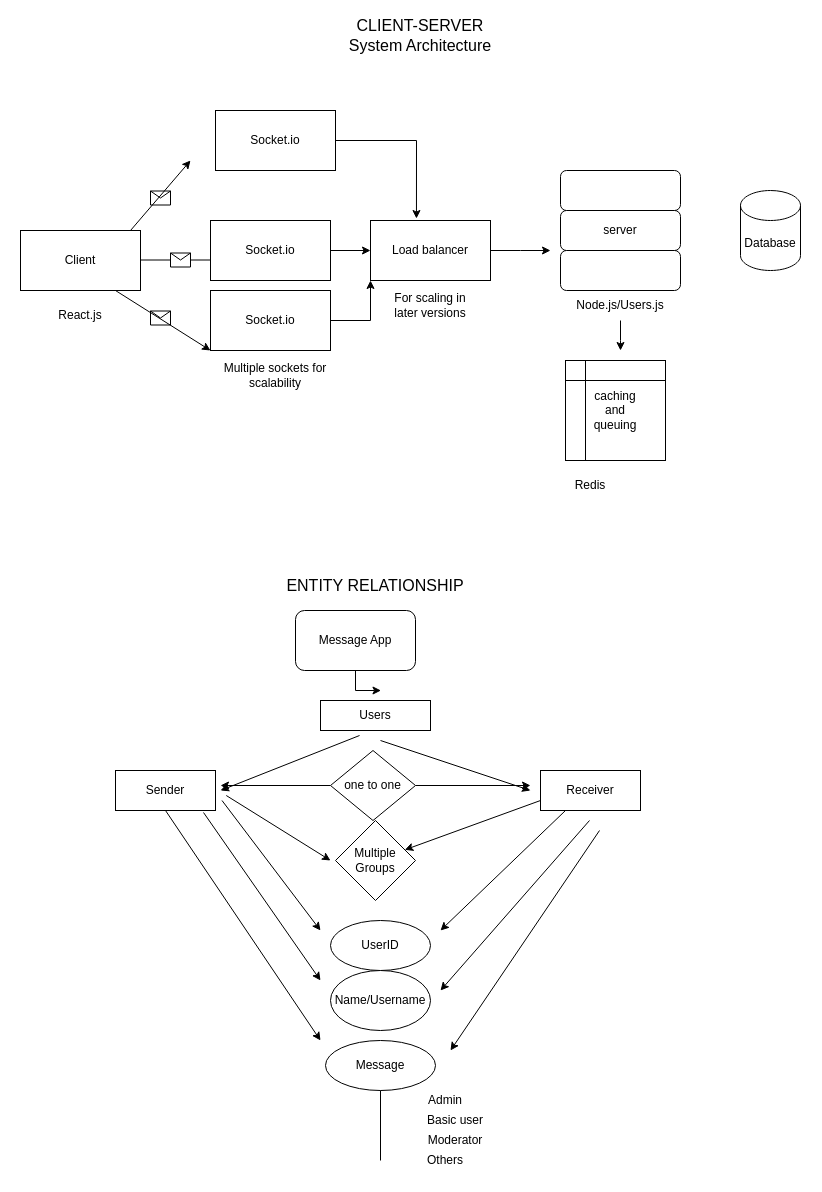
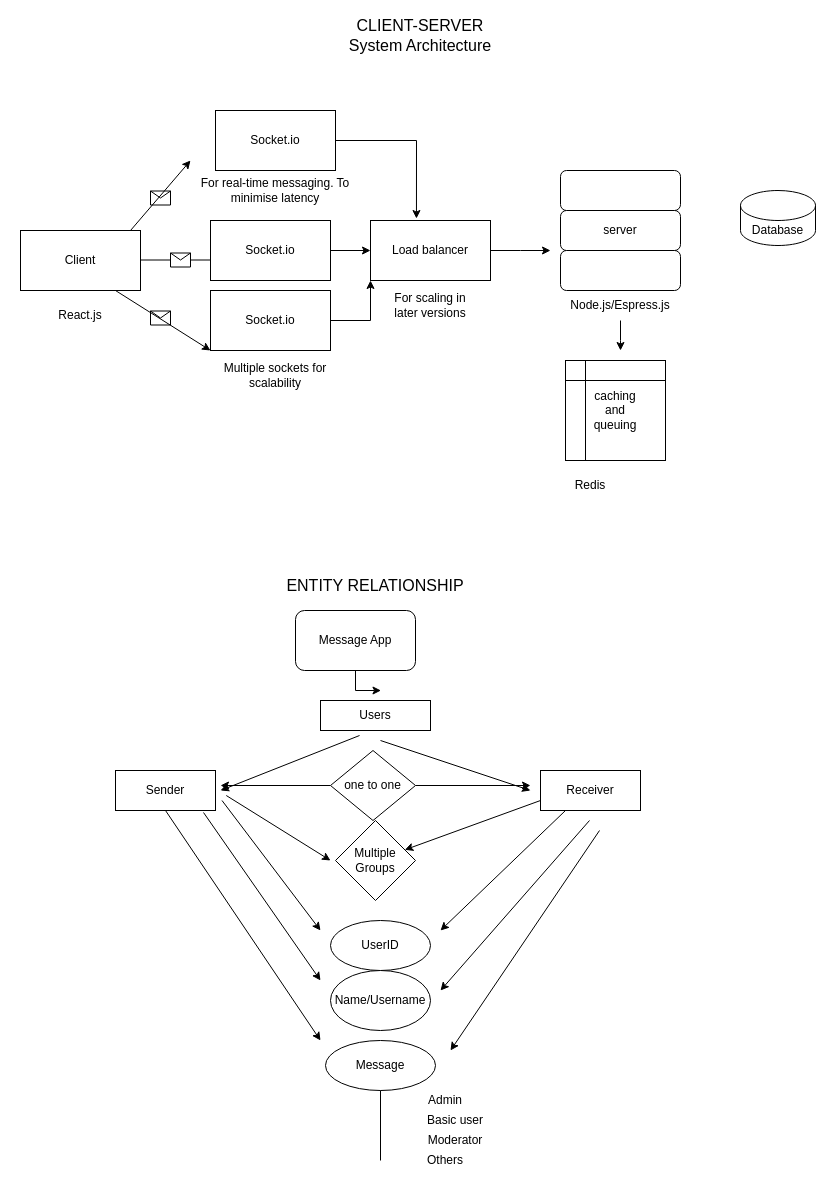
+ <mxCell id="6" value="For real-time messaging. To minimise latency" style="text;strokeColor=none;align=center;fillColor=none;html=1;verticalAlign=middle;whiteSpace=wrap;rounded=0;" vertex="1" parent="1"><mxGeometry x="195" y="175" width="160" height="30" as="geometry" /></mxCell>
- <mxCell id="16" value="Database" style="shape=cylinder3;whiteSpace=wrap;html=1;boundedLbl=1;backgroundOutline=1;size=15;" vertex="1" parent="1"><mxGeometry x="740" y="190" width="60" height="80" as="geometry" /></mxCell>
+ <mxCell id="16" value="Database" style="shape=cylinder3;whiteSpace=wrap;html=1;boundedLbl=1;backgroundOutline=1;size=15;" vertex="1" parent="1"><mxGeometry x="740" y="190" width="75" height="55" as="geometry" /></mxCell>
- <mxCell id="15" value="Node.js/Users.js" style="text;strokeColor=none;align=center;fillColor=none;html=1;verticalAlign=middle;whiteSpace=wrap;rounded=0;" vertex="1" parent="1"><mxGeometry x="565" y="290" width="110" height="30" as="geometry" /></mxCell>
+ <mxCell id="15" value="Node.js/Espress.js" style="text;strokeColor=none;align=center;fillColor=none;html=1;verticalAlign=middle;whiteSpace=wrap;rounded=0;" vertex="1" parent="1"><mxGeometry x="565" y="290" width="110" height="30" as="geometry" /></mxCell>
